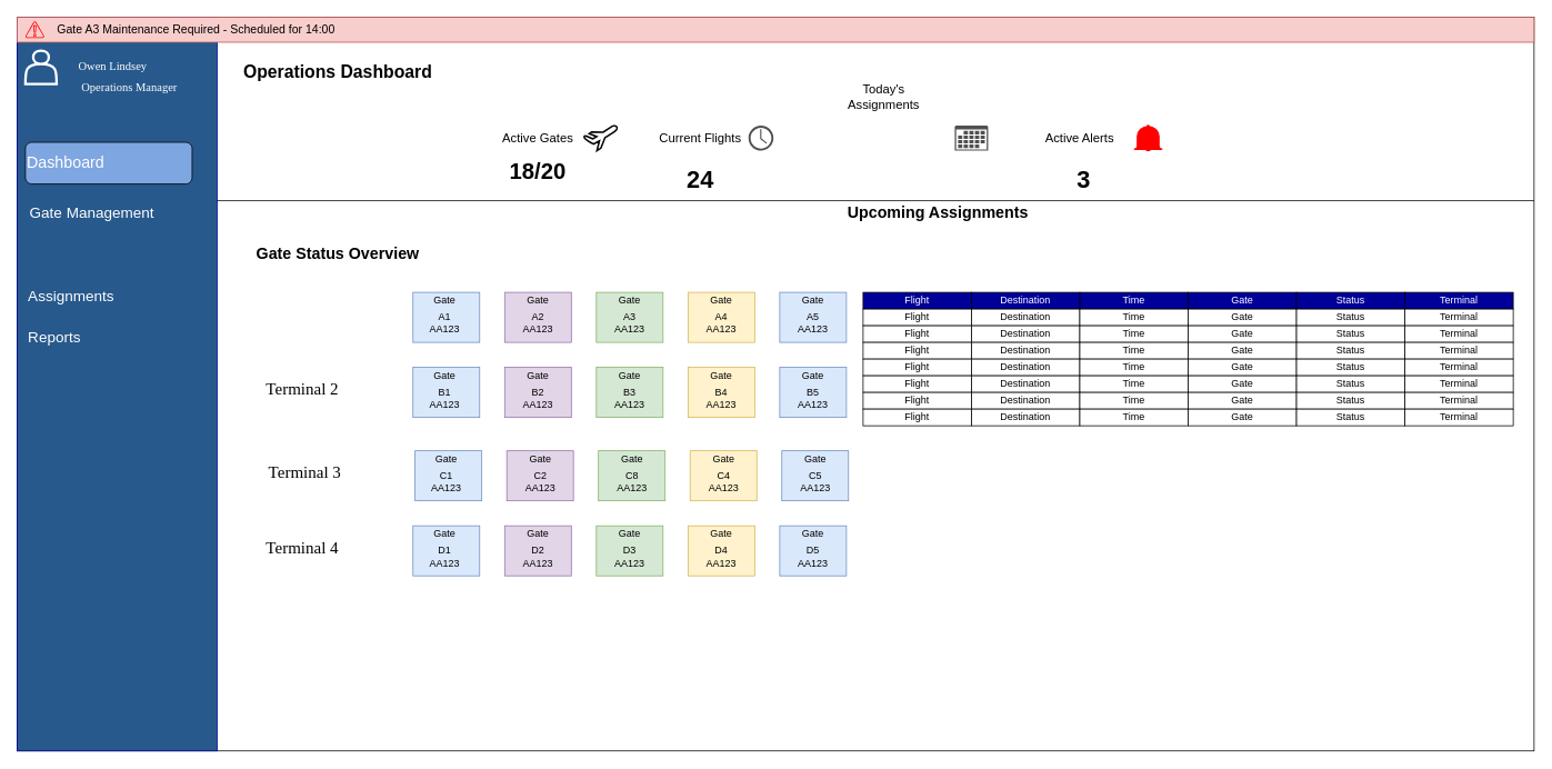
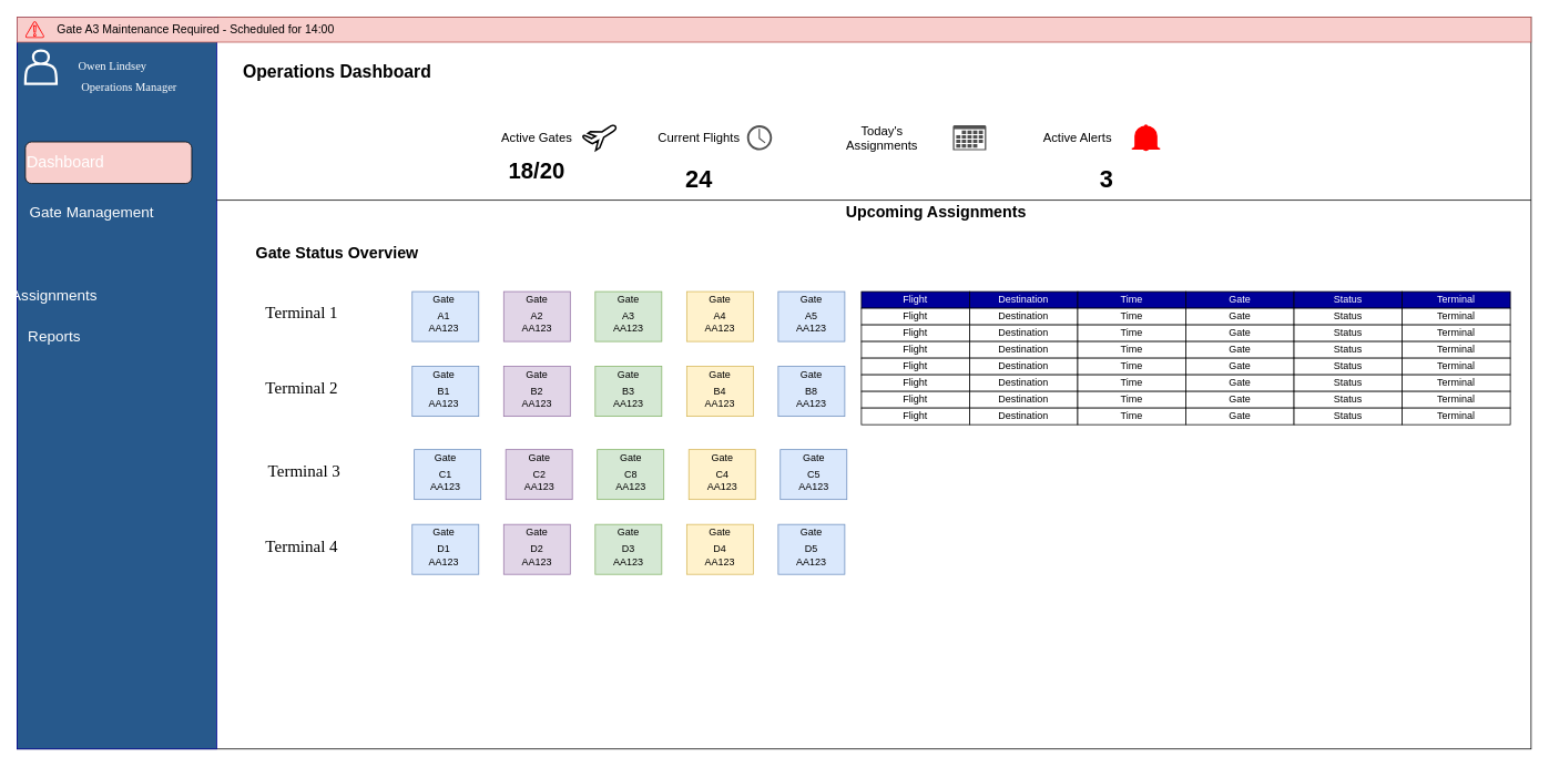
- <mxCell id="17" value="&lt;font style=&quot;font-size: 15px;&quot;&gt;Today's Assignments&lt;/font&gt;" style="text;strokeColor=none;align=center;fillColor=none;html=1;verticalAlign=middle;whiteSpace=wrap;rounded=0;" vertex="1" parent="1"><mxGeometry x="990" y="100" width="140" height="30" as="geometry" /></mxCell>
+ <mxCell id="17" value="&lt;font style=&quot;font-size: 15px;&quot;&gt;Today's Assignments&lt;/font&gt;" style="text;strokeColor=none;align=center;fillColor=none;html=1;verticalAlign=middle;whiteSpace=wrap;rounded=0;" vertex="1" parent="1"><mxGeometry x="990" y="150" width="140" height="30" as="geometry" /></mxCell>
- <mxCell id="10" value="&lt;div align=&quot;left&quot;&gt;&lt;font style=&quot;font-size: 19px; color: rgb(255, 255, 255);&quot;&gt;Dashboard&lt;/font&gt;&lt;/div&gt;" style="rounded=1;whiteSpace=wrap;html=1;fillColor=#7EA6E0;align=left;" vertex="1" parent="1"><mxGeometry x="30" y="170" width="200" height="50" as="geometry" /></mxCell>
+ <mxCell id="10" value="&lt;div align=&quot;left&quot;&gt;&lt;font style=&quot;font-size: 19px; color: rgb(255, 255, 255);&quot;&gt;Dashboard&lt;/font&gt;&lt;/div&gt;" style="rounded=1;whiteSpace=wrap;html=1;fillColor=#f8cecc;align=left;" vertex="1" parent="1"><mxGeometry x="30" y="170" width="200" height="50" as="geometry" /></mxCell>
- <mxCell id="25" value="&lt;b&gt;&lt;font style=&quot;font-size: 29px;&quot;&gt;3&lt;/font&gt;&lt;/b&gt;" style="text;strokeColor=none;align=center;fillColor=none;html=1;verticalAlign=middle;whiteSpace=wrap;rounded=0;" vertex="1" parent="1"><mxGeometry x="1270" y="200" width="60" height="30" as="geometry" /></mxCell>
+ <mxCell id="25" value="&lt;b&gt;&lt;font style=&quot;font-size: 29px;&quot;&gt;3&lt;/font&gt;&lt;/b&gt;" style="text;strokeColor=none;align=center;fillColor=none;html=1;verticalAlign=middle;whiteSpace=wrap;rounded=0;" vertex="1" parent="1"><mxGeometry x="1300" y="200" width="60" height="30" as="geometry" /></mxCell>
- <mxCell id="12" value="&lt;font style=&quot;color: rgb(255, 255, 255); font-size: 18px;&quot;&gt;Assignments&lt;/font&gt;" style="text;strokeColor=none;align=center;fillColor=none;html=1;verticalAlign=middle;whiteSpace=wrap;rounded=0;" vertex="1" parent="1"><mxGeometry x="50" y="340" width="70" height="30" as="geometry" /></mxCell>
+ <mxCell id="12" value="&lt;font style=&quot;color: rgb(255, 255, 255); font-size: 18px;&quot;&gt;Assignments&lt;/font&gt;" style="text;strokeColor=none;align=center;fillColor=none;html=1;verticalAlign=middle;whiteSpace=wrap;rounded=0;" vertex="1" parent="1"><mxGeometry x="30" y="340" width="70" height="30" as="geometry" /></mxCell>
+ <mxCell id="26" value="&lt;font style=&quot;font-size: 20px; color: rgb(0, 0, 0);&quot; face=&quot;Times New Roman&quot;&gt;Terminal 1&lt;br&gt;&lt;/font&gt;" style="text;strokeColor=none;align=center;fillColor=none;html=1;verticalAlign=middle;whiteSpace=wrap;rounded=0;fontColor=#0000FF;" vertex="1" parent="1"><mxGeometry x="280" y="350" width="165" height="50" as="geometry" /></mxCell>
- <mxCell id="67" value="B5" style="text;strokeColor=none;align=center;fillColor=none;html=1;verticalAlign=middle;whiteSpace=wrap;rounded=0;" vertex="1" parent="1"><mxGeometry x="945" y="455" width="60" height="30" as="geometry" /></mxCell>
+ <mxCell id="67" value="B8" style="text;strokeColor=none;align=center;fillColor=none;html=1;verticalAlign=middle;whiteSpace=wrap;rounded=0;" vertex="1" parent="1"><mxGeometry x="945" y="455" width="60" height="30" as="geometry" /></mxCell>
